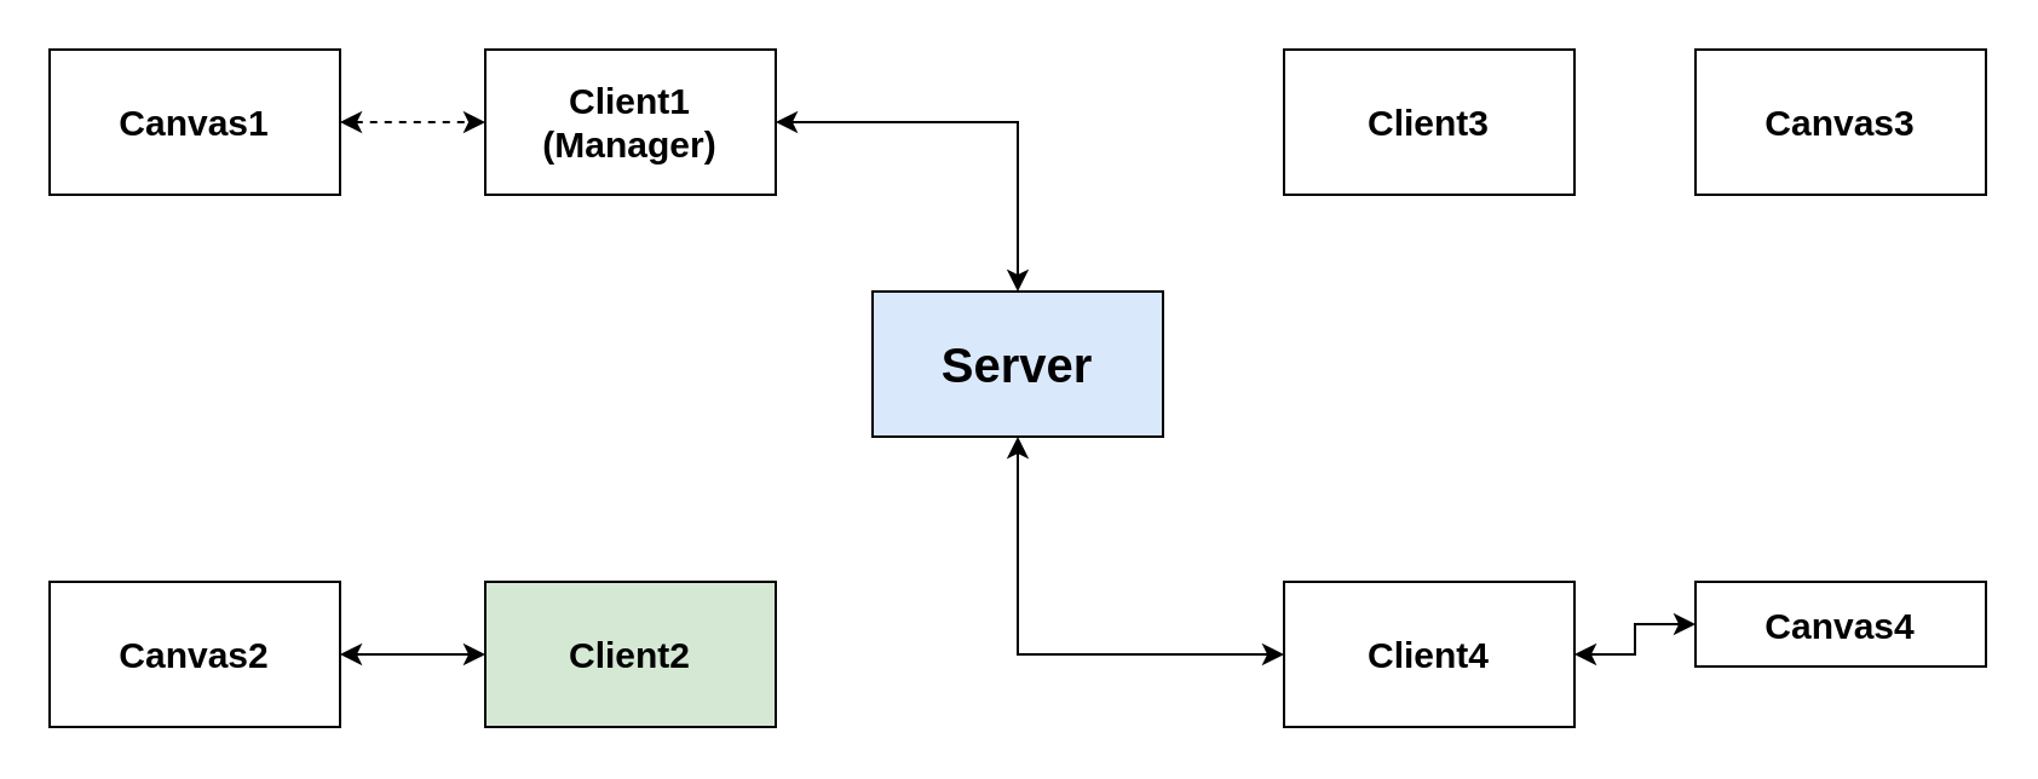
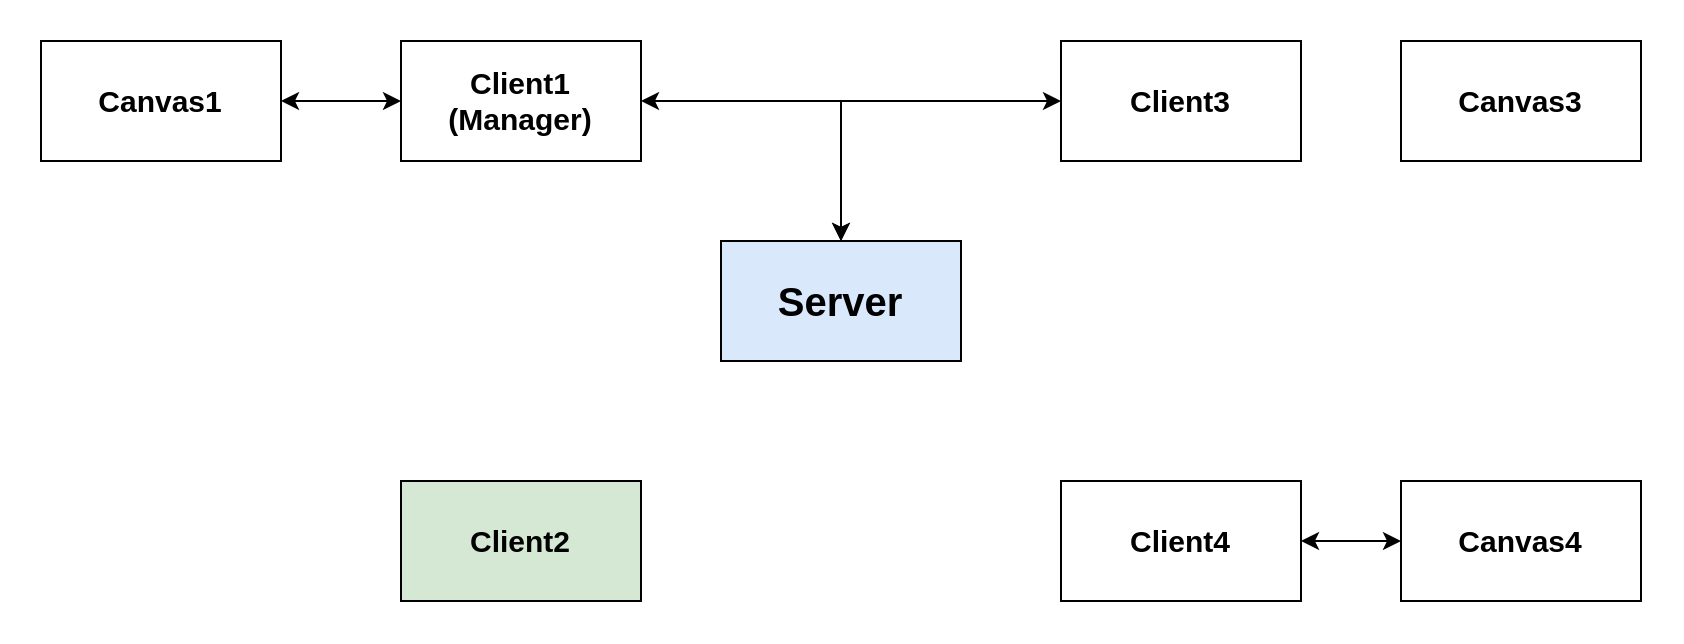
- <mxCell id="15" style="edgeStyle=orthogonalEdgeStyle;rounded=0;orthogonalLoop=1;jettySize=auto;html=1;entryX=0;entryY=0.5;entryDx=0;entryDy=0;fontSize=15;startArrow=classic;startFill=1;dashed=1;" edge="1" parent="1" source="16" target="4"><mxGeometry relative="1" as="geometry" /></mxCell>
+ <mxCell id="15" style="edgeStyle=orthogonalEdgeStyle;rounded=0;orthogonalLoop=1;jettySize=auto;html=1;entryX=0;entryY=0.5;entryDx=0;entryDy=0;fontSize=15;startArrow=classic;startFill=1;" edge="1" parent="1" source="16" target="4"><mxGeometry relative="1" as="geometry" /></mxCell>
+ <mxCell id="6" style="edgeStyle=orthogonalEdgeStyle;rounded=0;orthogonalLoop=1;jettySize=auto;html=1;fontSize=15;startArrow=classic;startFill=1;" edge="1" parent="1" source="7" target="2"><mxGeometry relative="1" as="geometry" /></mxCell>
- <mxCell id="11" value="&lt;font style=&quot;font-size: 15px&quot;&gt;&lt;b&gt;Canvas4&lt;/b&gt;&lt;/font&gt;" style="whiteSpace=wrap;html=1;" vertex="1" parent="1"><mxGeometry x="700" y="240" width="120" height="35" as="geometry" /></mxCell>
+ <mxCell id="11" value="&lt;font style=&quot;font-size: 15px&quot;&gt;&lt;b&gt;Canvas4&lt;/b&gt;&lt;/font&gt;" style="whiteSpace=wrap;html=1;" vertex="1" parent="1"><mxGeometry x="700" y="240" width="120" height="60" as="geometry" /></mxCell>
- <mxCell id="14" value="&lt;font style=&quot;font-size: 15px&quot;&gt;&lt;b&gt;Canvas2&lt;/b&gt;&lt;/font&gt;" style="whiteSpace=wrap;html=1;" vertex="1" parent="1"><mxGeometry x="20" y="240" width="120" height="60" as="geometry" /></mxCell>
- <mxCell id="13" style="edgeStyle=orthogonalEdgeStyle;rounded=0;orthogonalLoop=1;jettySize=auto;html=1;entryX=0;entryY=0.5;entryDx=0;entryDy=0;fontSize=15;startArrow=classic;startFill=1;" edge="1" parent="1" source="14" target="5"><mxGeometry relative="1" as="geometry" /></mxCell>
- <mxCell id="8" style="edgeStyle=orthogonalEdgeStyle;rounded=0;orthogonalLoop=1;jettySize=auto;html=1;entryX=0.5;entryY=1;entryDx=0;entryDy=0;fontSize=15;startArrow=classic;startFill=1;" edge="1" parent="1" source="10" target="2"><mxGeometry relative="1" as="geometry" /></mxCell>
